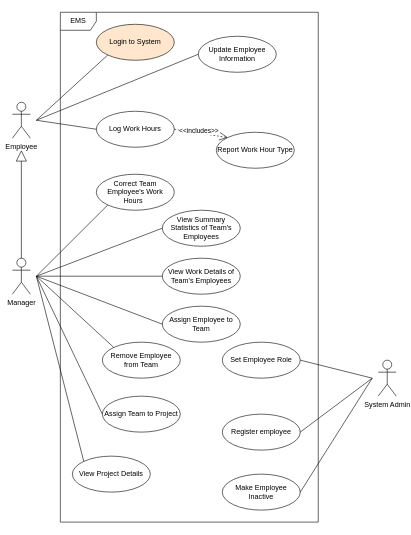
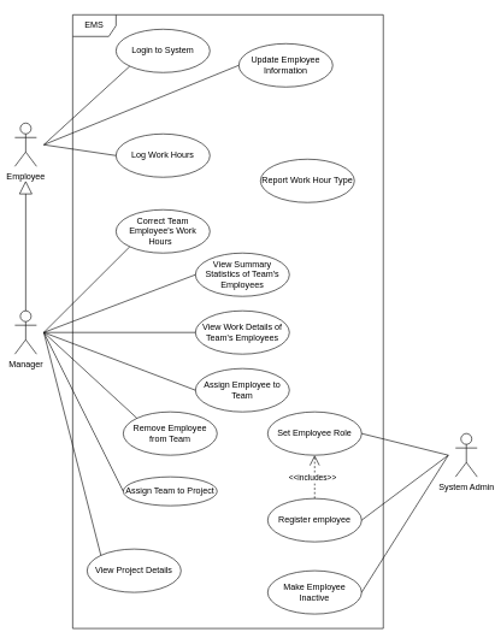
- <mxCell id="33" value="Login to System" style="ellipse;whiteSpace=wrap;html=1;fillColor=#ffe6cc;" parent="1" vertex="1"><mxGeometry x="160" y="40" width="130" height="60" as="geometry" /></mxCell>
+ <mxCell id="33" value="Login to System" style="ellipse;whiteSpace=wrap;html=1;" parent="1" vertex="1"><mxGeometry x="160" y="40" width="130" height="60" as="geometry" /></mxCell>
- <mxCell id="26" value="&amp;lt;&amp;lt;includes&amp;gt;&amp;gt;" style="endArrow=open;endSize=12;dashed=1;html=1;rounded=0;exitX=1;exitY=0.5;exitDx=0;exitDy=0;entryX=0;entryY=0;entryDx=0;entryDy=0;" parent="1" source="19" target="25" edge="1"><mxGeometry x="-0.082" y="3" width="160" relative="1" as="geometry"><mxPoint x="150" y="390" as="sourcePoint" /><mxPoint x="350" y="250" as="targetPoint" /><mxPoint as="offset" /></mxGeometry></mxCell>
+ <mxCell id="35" value="&amp;lt;&amp;lt;includes&amp;gt;&amp;gt;" style="endArrow=open;endSize=12;dashed=1;html=1;rounded=0;exitX=0.5;exitY=0;exitDx=0;exitDy=0;entryX=0.5;entryY=1;entryDx=0;entryDy=0;" edge="1" parent="1" source="6" target="9"><mxGeometry x="-0.082" y="3" width="160" relative="1" as="geometry"><mxPoint x="300" y="330" as="sourcePoint" /><mxPoint x="389.038" y="281.213" as="targetPoint" /><mxPoint as="offset" /></mxGeometry></mxCell>
- <mxCell id="29" value="Assign Team to Project" style="ellipse;whiteSpace=wrap;html=1;" parent="1" vertex="1"><mxGeometry x="170" y="660" width="130" height="60" as="geometry" /></mxCell>
+ <mxCell id="29" value="Assign Team to Project" style="ellipse;whiteSpace=wrap;html=1;" parent="1" vertex="1"><mxGeometry x="170" y="660" width="130" height="40" as="geometry" /></mxCell>
